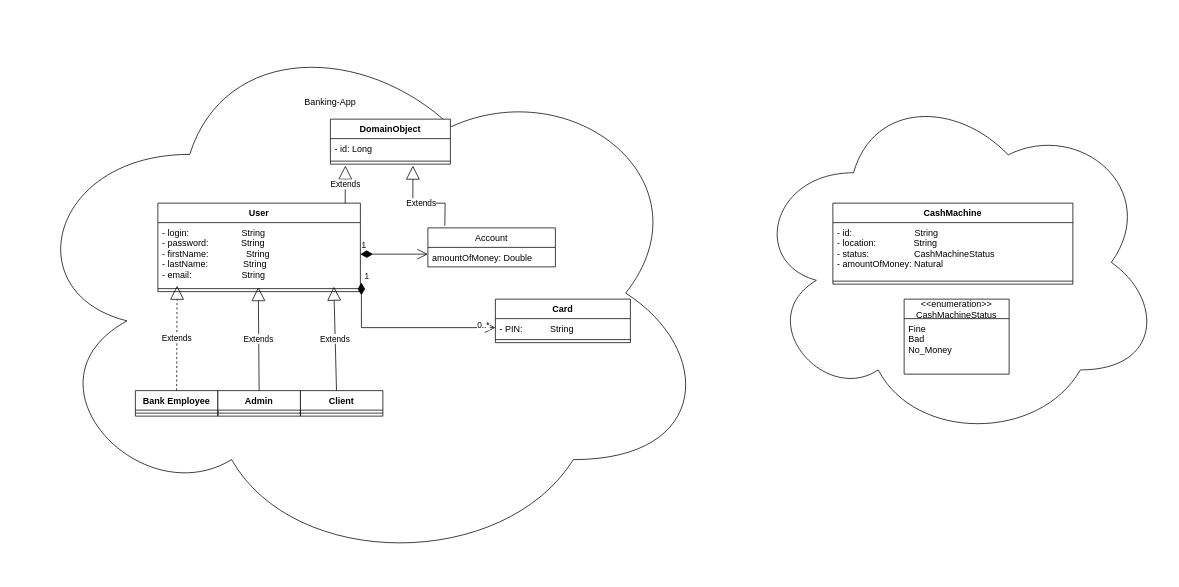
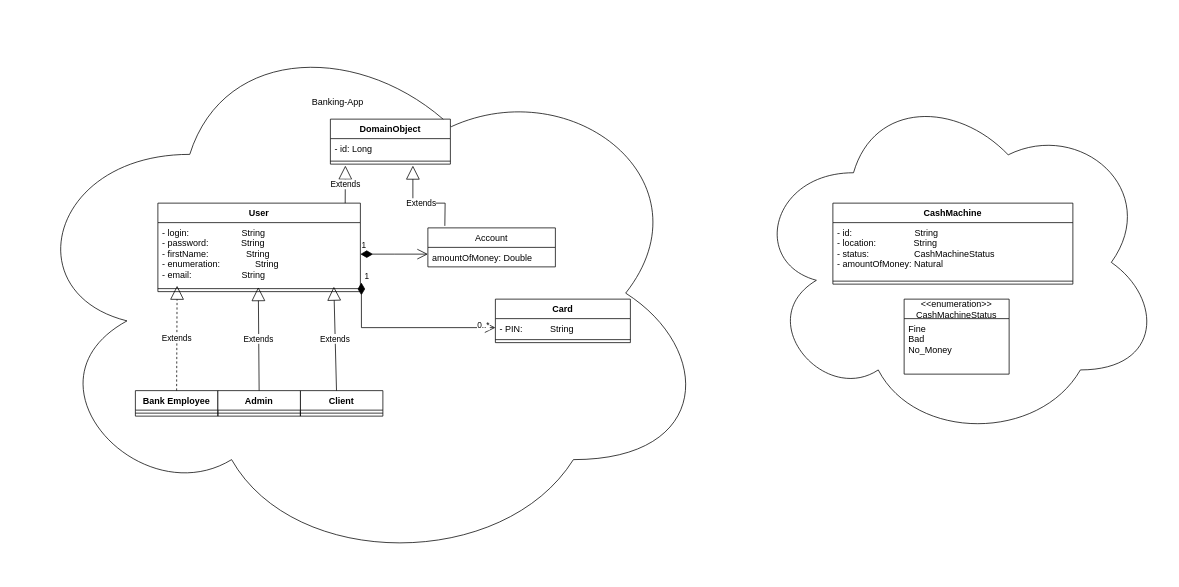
- <mxCell id="16" value="Banking-App" style="text;html=1;strokeColor=none;fillColor=none;align=center;verticalAlign=middle;whiteSpace=wrap;rounded=0;" parent="1" vertex="1"><mxGeometry x="400" y="120" width="80" height="30" as="geometry" /></mxCell>
+ <mxCell id="16" value="Banking-App" style="text;html=1;strokeColor=none;fillColor=none;align=center;verticalAlign=middle;whiteSpace=wrap;rounded=0;" parent="1" vertex="1"><mxGeometry x="410" y="120" width="80" height="30" as="geometry" /></mxCell>
- <mxCell id="5" value="- login:                     String&#10;- password:             String&#10;- firstName:               String&#10;- lastName:              String&#10;- email:                    String" style="text;strokeColor=none;fillColor=none;align=left;verticalAlign=top;spacingLeft=4;spacingRight=4;overflow=hidden;rotatable=0;points=[[0,0.5],[1,0.5]];portConstraint=eastwest;" parent="4" vertex="1"><mxGeometry y="26" width="270" height="84" as="geometry" /></mxCell>
+ <mxCell id="5" value="- login:                     String&#10;- password:             String&#10;- firstName:               String&#10;- enumeration:              String&#10;- email:                    String" style="text;strokeColor=none;fillColor=none;align=left;verticalAlign=top;spacingLeft=4;spacingRight=4;overflow=hidden;rotatable=0;points=[[0,0.5],[1,0.5]];portConstraint=eastwest;" parent="4" vertex="1"><mxGeometry y="26" width="270" height="84" as="geometry" /></mxCell>
